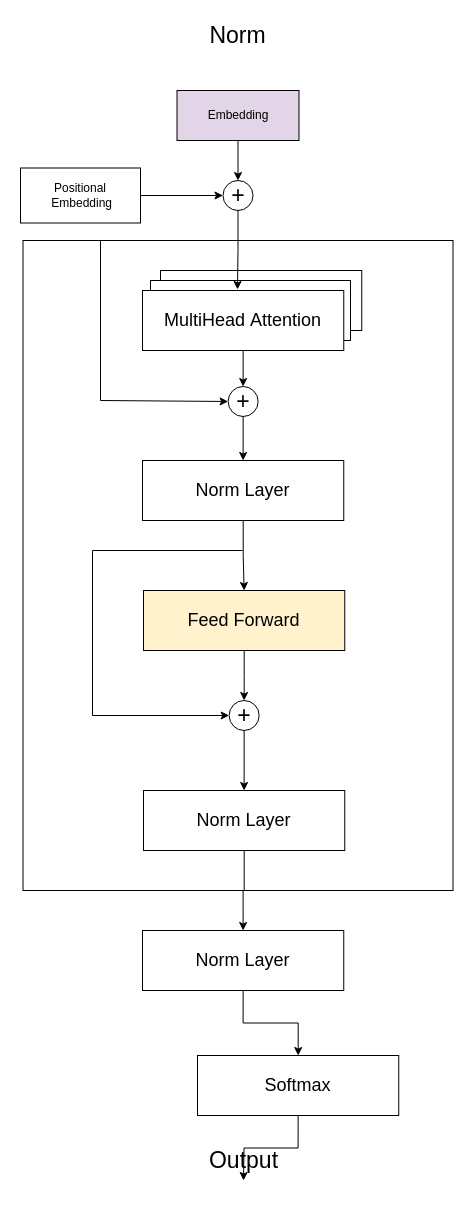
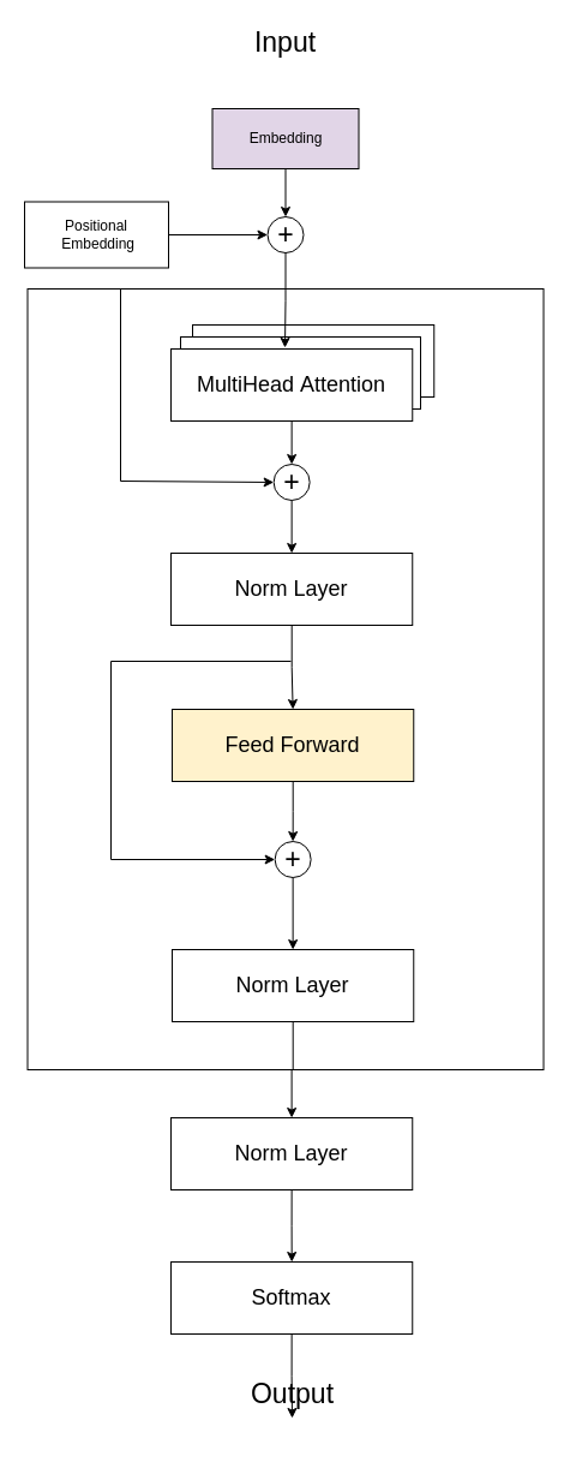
- <mxCell id="6" value="Norm" style="text;html=1;align=center;verticalAlign=middle;whiteSpace=wrap;rounded=0;fontSize=23;" vertex="1" parent="2"><mxGeometry x="185" width="65" height="30" as="geometry" /></mxCell>
+ <mxCell id="6" value="Input" style="text;html=1;align=center;verticalAlign=middle;whiteSpace=wrap;rounded=0;fontSize=23;" vertex="1" parent="2"><mxGeometry x="185" width="65" height="30" as="geometry" /></mxCell>
- <mxCell id="30" value="Softmax" style="rounded=0;whiteSpace=wrap;html=1;fontSize=18;" vertex="1" parent="2"><mxGeometry x="177" y="1035" width="201.25" height="60" as="geometry" /></mxCell>
+ <mxCell id="30" value="Softmax" style="rounded=0;whiteSpace=wrap;html=1;fontSize=18;" vertex="1" parent="2"><mxGeometry x="122" y="1030" width="201.25" height="60" as="geometry" /></mxCell>
